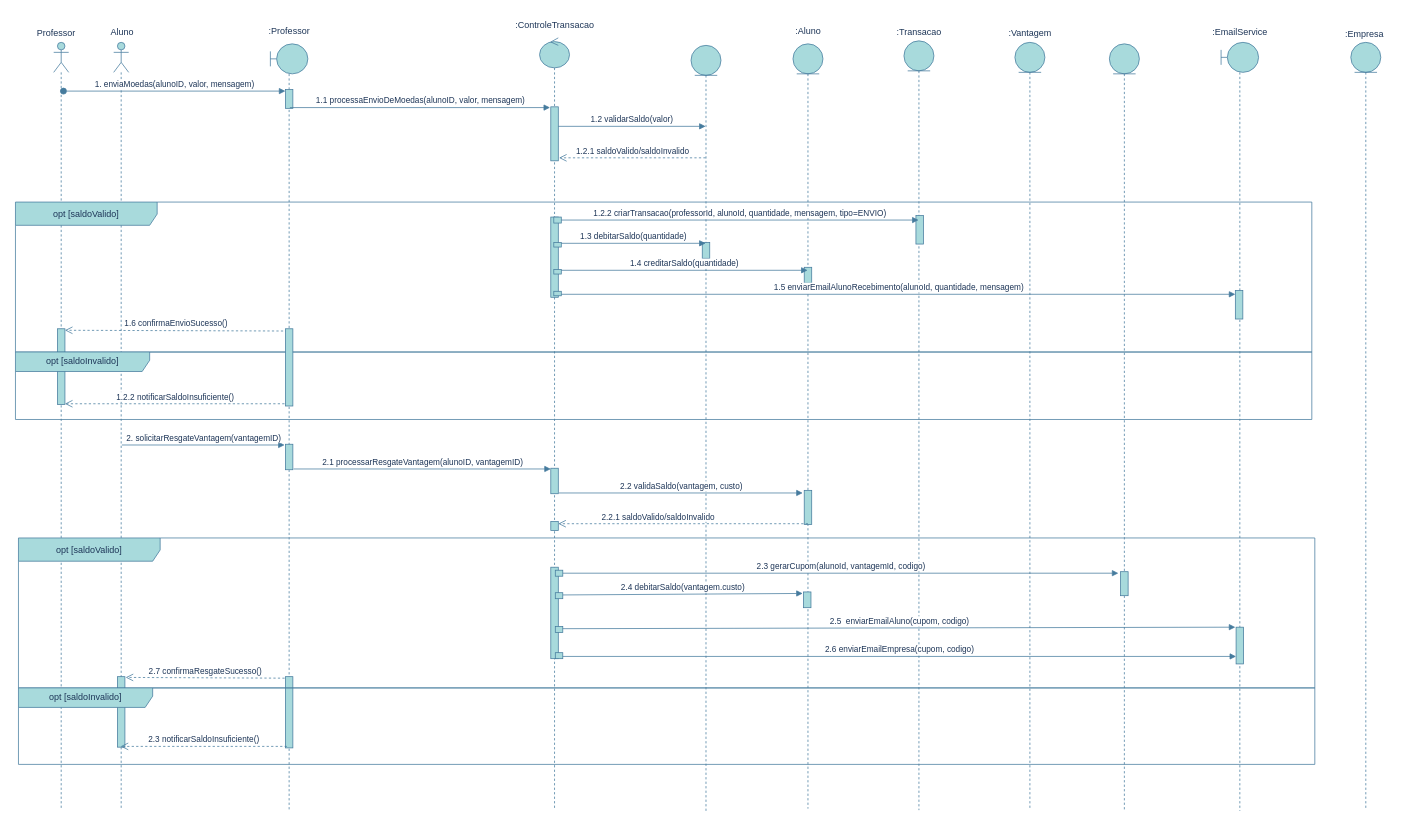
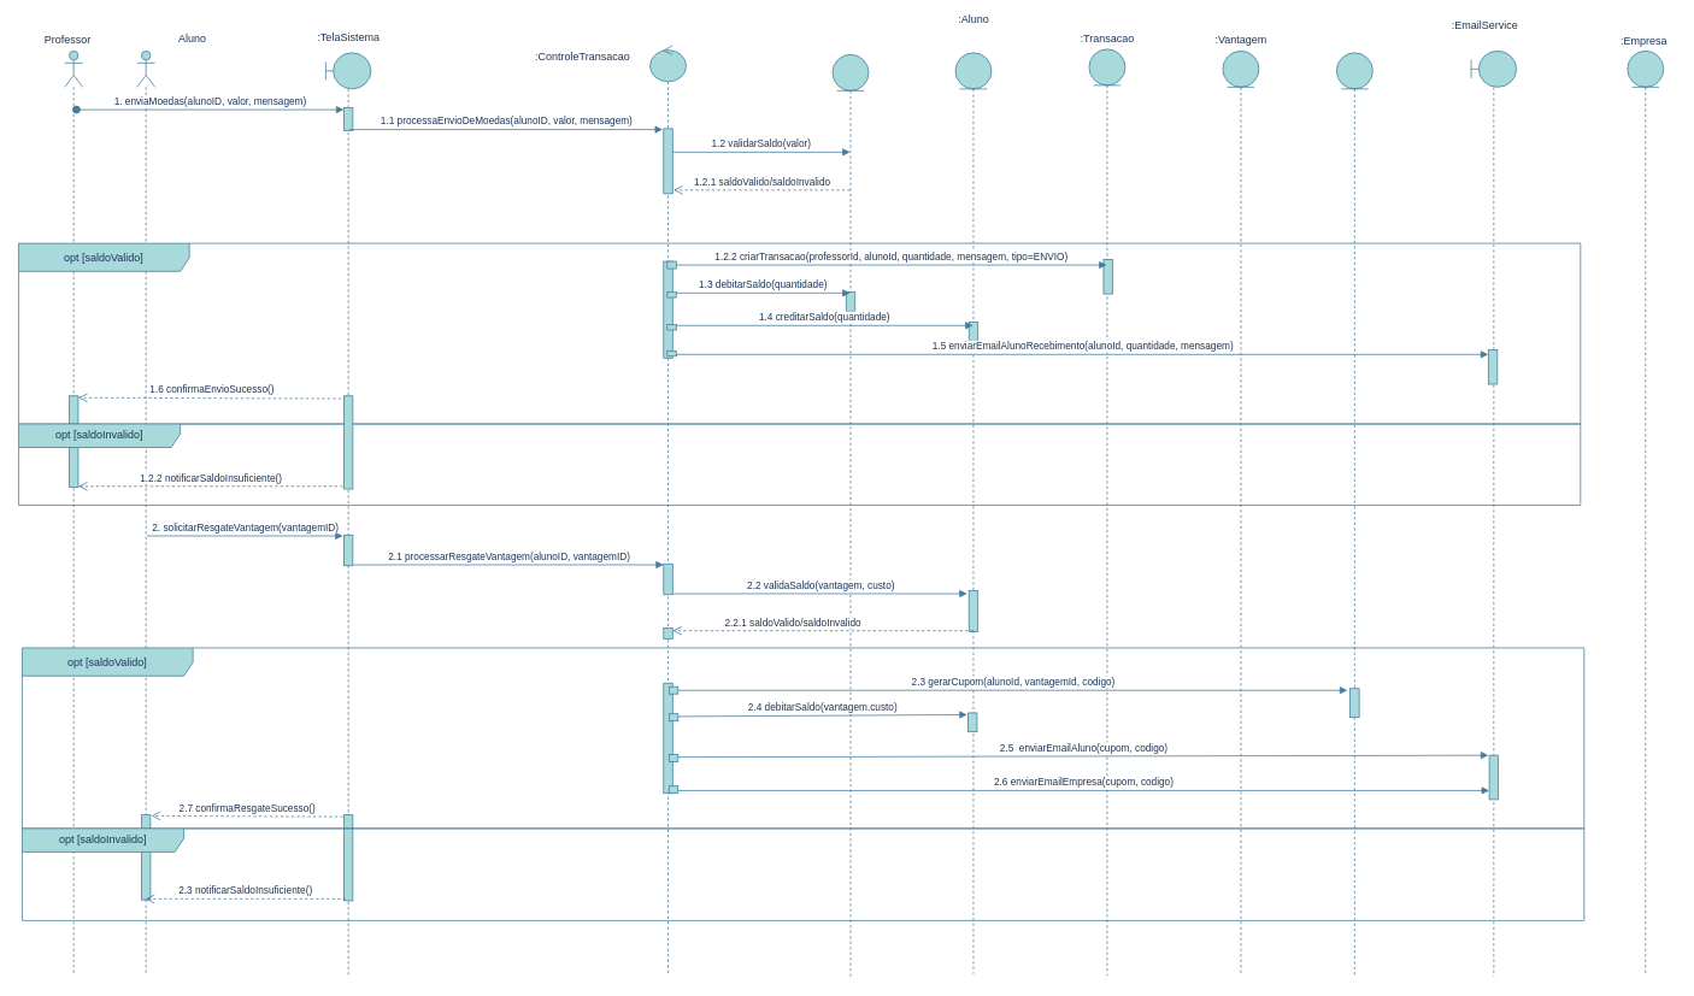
- <mxCell id="36" value=":ControleTransacao" style="text;html=1;align=center;verticalAlign=middle;resizable=0;points=[];autosize=1;strokeColor=none;fillColor=none;fontColor=#1D3557;" vertex="1" parent="1"><mxGeometry x="677.5" y="20" width="123" height="26" as="geometry" /></mxCell>
+ <mxCell id="36" value=":ControleTransacao" style="text;html=1;align=center;verticalAlign=middle;resizable=0;points=[];autosize=1;strokeColor=none;fillColor=none;fontColor=#1D3557;" vertex="1" parent="1"><mxGeometry x="582.5" y="50" width="123" height="26" as="geometry" /></mxCell>
- <mxCell id="35" value=":Professor" style="text;html=1;align=center;verticalAlign=middle;resizable=0;points=[];autosize=1;strokeColor=none;fillColor=none;fontColor=#1D3557;" vertex="1" parent="1"><mxGeometry x="341.5" y="28" width="87" height="26" as="geometry" /></mxCell>
+ <mxCell id="35" value=":TelaSistema" style="text;html=1;align=center;verticalAlign=middle;resizable=0;points=[];autosize=1;strokeColor=none;fillColor=none;fontColor=#1D3557;" vertex="1" parent="1"><mxGeometry x="341.5" y="28" width="87" height="26" as="geometry" /></mxCell>
- <mxCell id="37" value=":Aluno" style="text;html=1;align=center;verticalAlign=middle;resizable=0;points=[];autosize=1;strokeColor=none;fillColor=none;fontColor=#1D3557;" vertex="1" parent="1"><mxGeometry x="1051" y="28" width="52" height="26" as="geometry" /></mxCell>
+ <mxCell id="37" value=":Aluno" style="text;html=1;align=center;verticalAlign=middle;resizable=0;points=[];autosize=1;strokeColor=none;fillColor=none;fontColor=#1D3557;" vertex="1" parent="1"><mxGeometry x="1051" y="8" width="52" height="26" as="geometry" /></mxCell>
- <mxCell id="34" value="Aluno" style="text;html=1;align=center;verticalAlign=middle;resizable=0;points=[];autosize=1;strokeColor=none;fillColor=none;fontColor=#1D3557;" vertex="1" parent="1"><mxGeometry x="137.5" y="30" width="49" height="26" as="geometry" /></mxCell>
+ <mxCell id="34" value="Aluno" style="text;html=1;align=center;verticalAlign=middle;resizable=0;points=[];autosize=1;strokeColor=none;fillColor=none;fontColor=#1D3557;" vertex="1" parent="1"><mxGeometry x="187.5" y="30" width="49" height="26" as="geometry" /></mxCell>
- <mxCell id="40" value=":EmailService" style="text;html=1;align=center;verticalAlign=middle;resizable=0;points=[];autosize=1;strokeColor=none;fillColor=none;fontColor=#1D3557;" vertex="1" parent="1"><mxGeometry x="1607.5" y="30" width="91" height="26" as="geometry" /></mxCell>
+ <mxCell id="40" value=":EmailService" style="text;html=1;align=center;verticalAlign=middle;resizable=0;points=[];autosize=1;strokeColor=none;fillColor=none;fontColor=#1D3557;" vertex="1" parent="1"><mxGeometry x="1597.5" y="15" width="91" height="26" as="geometry" /></mxCell>
